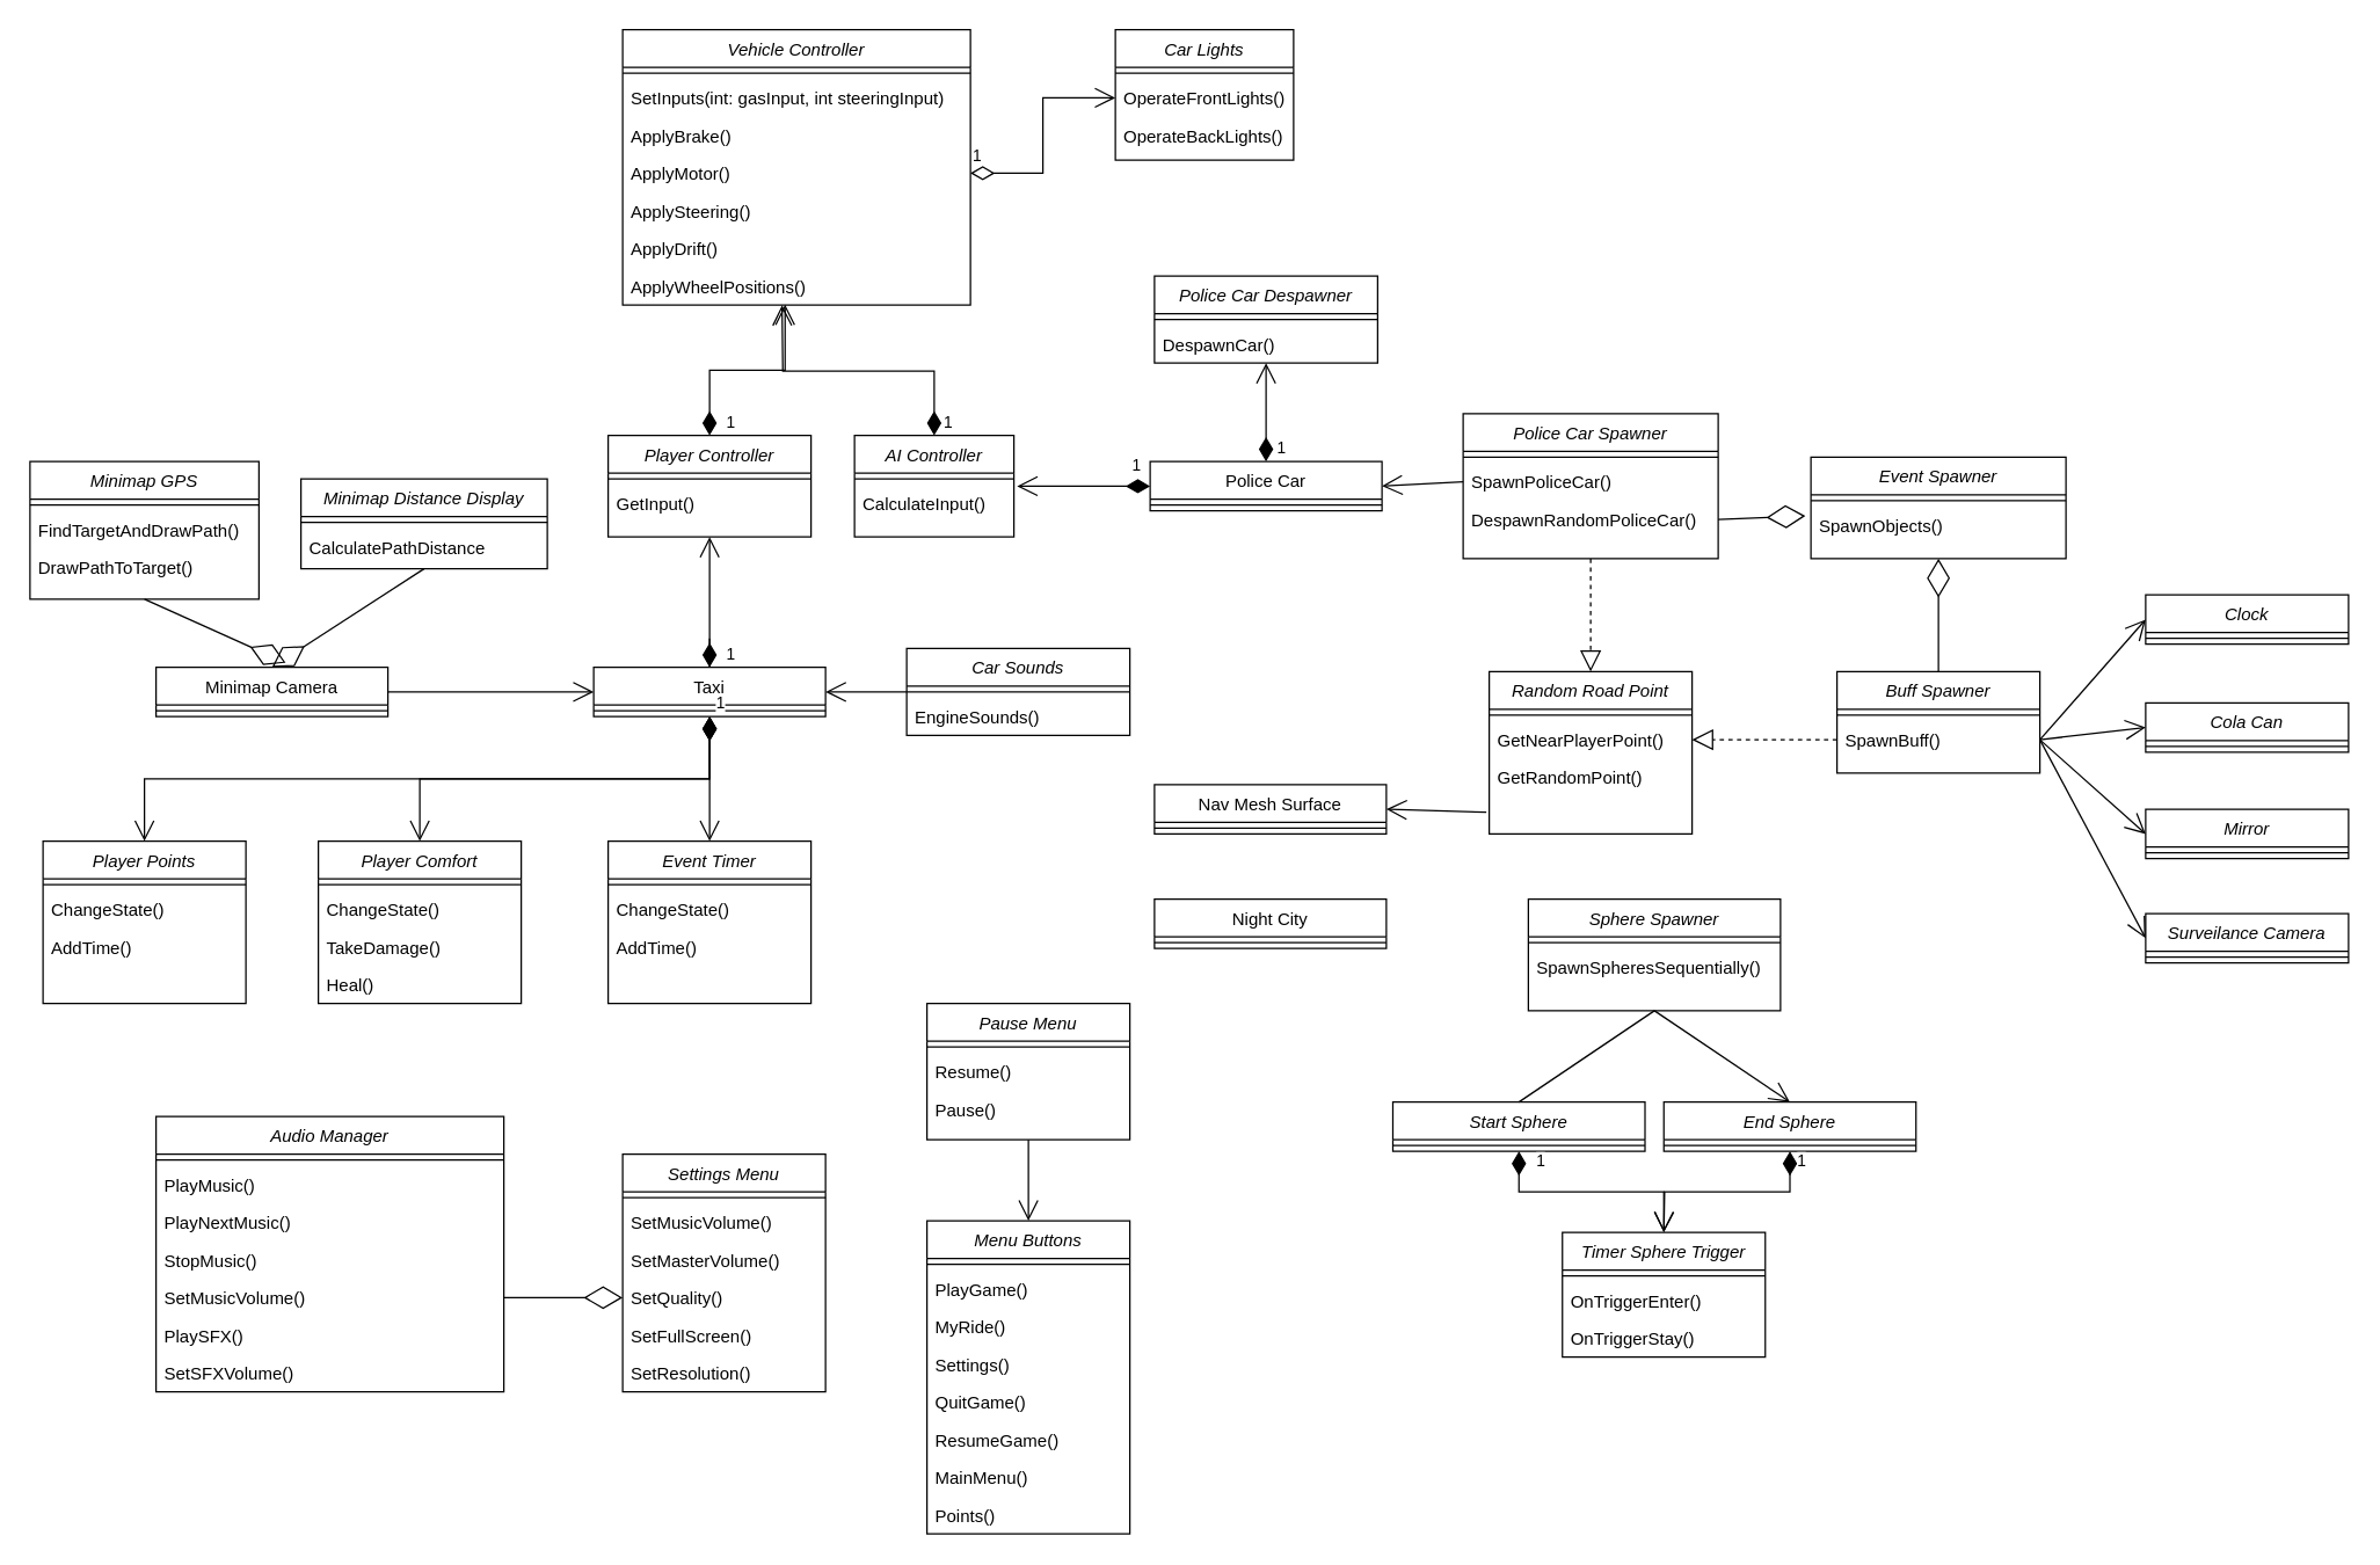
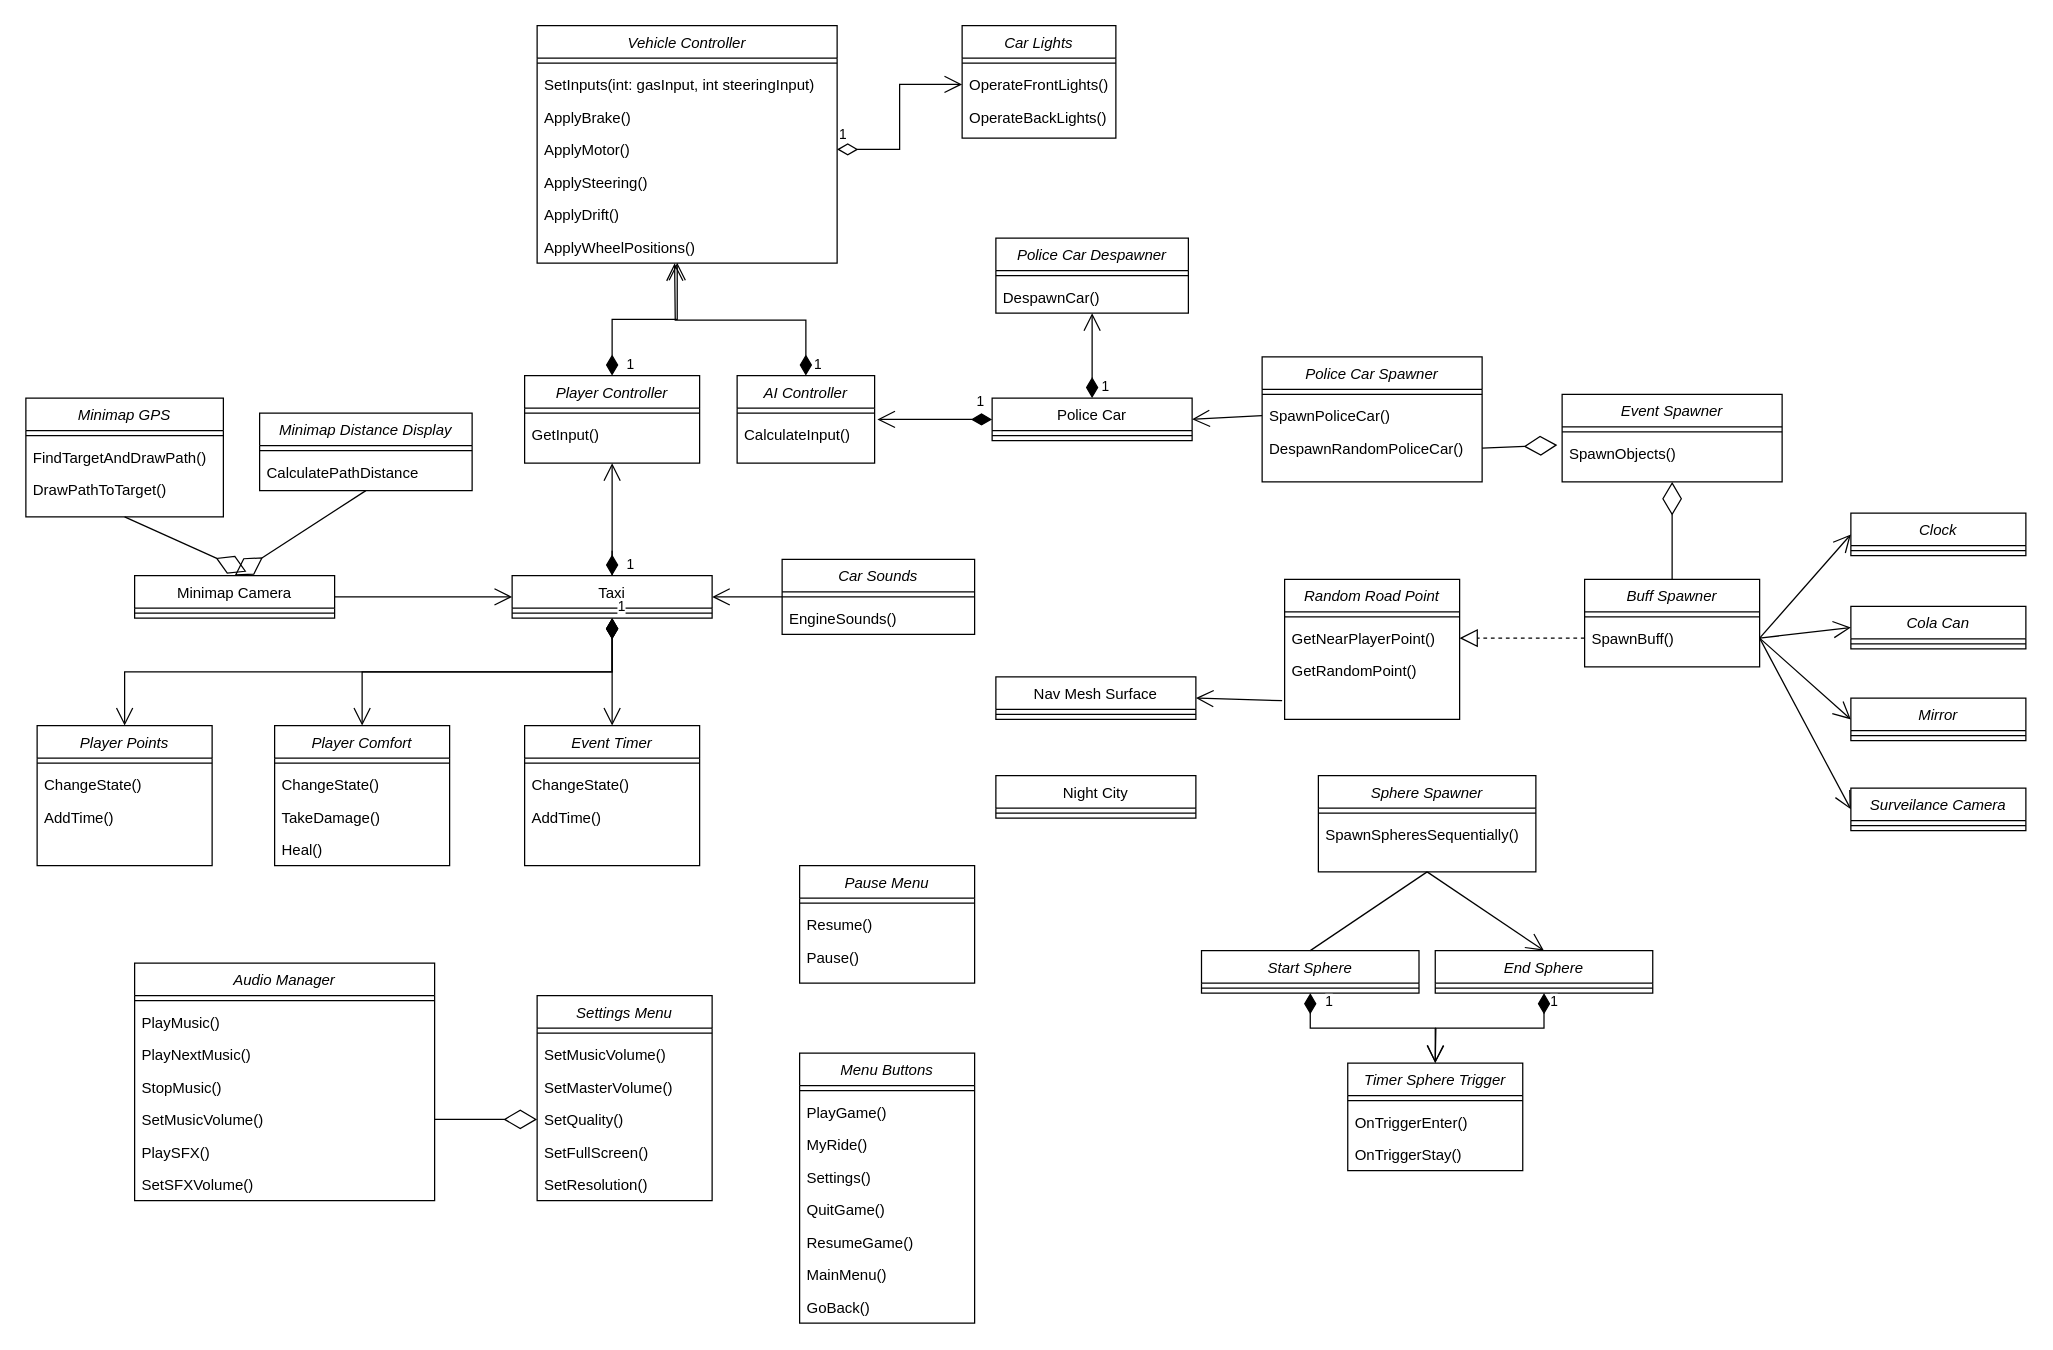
- <mxCell id="54" value="" style="endArrow=block;dashed=1;endFill=0;endSize=12;html=1;rounded=0;exitX=0.5;exitY=1;exitDx=0;exitDy=0;entryX=0.5;entryY=0;entryDx=0;entryDy=0;" edge="1" parent="1" source="45" target="50"><mxGeometry width="160" relative="1" as="geometry"><mxPoint x="709" y="470" as="sourcePoint" /><mxPoint x="869" y="470" as="targetPoint" /></mxGeometry></mxCell>
- <mxCell id="146" value="" style="endArrow=open;endFill=1;endSize=12;html=1;rounded=0;exitX=0.5;exitY=1;exitDx=0;exitDy=0;entryX=0.5;entryY=0;entryDx=0;entryDy=0;" edge="1" parent="1" source="133" target="137"><mxGeometry width="160" relative="1" as="geometry"><mxPoint x="677" y="680" as="sourcePoint" /><mxPoint x="837" y="680" as="targetPoint" /></mxGeometry></mxCell>
- <mxCell id="145" value="Points()" style="text;align=left;verticalAlign=top;spacingLeft=4;spacingRight=4;overflow=hidden;rotatable=0;points=[[0,0.5],[1,0.5]];portConstraint=eastwest;" vertex="1" parent="137"><mxGeometry y="190" width="140" height="26" as="geometry" /></mxCell>
+ <mxCell id="145" value="GoBack()" style="text;align=left;verticalAlign=top;spacingLeft=4;spacingRight=4;overflow=hidden;rotatable=0;points=[[0,0.5],[1,0.5]];portConstraint=eastwest;" vertex="1" parent="137"><mxGeometry y="190" width="140" height="26" as="geometry" /></mxCell>
